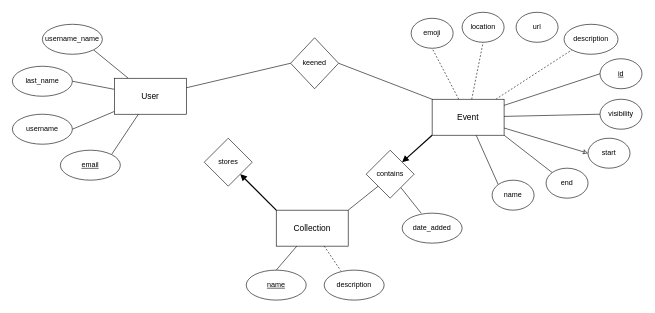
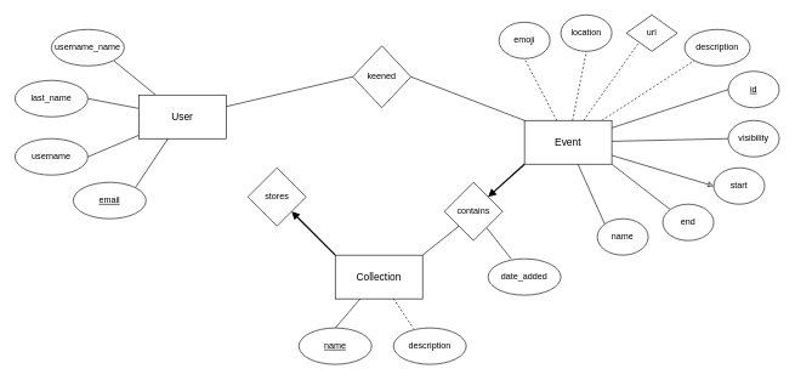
- <mxCell id="29" value="url" style="ellipse;whiteSpace=wrap;html=1;" parent="1" vertex="1"><mxGeometry x="860" y="20" width="70" height="50" as="geometry" /></mxCell>
+ <mxCell id="29" value="url" style="rhombus;whiteSpace=wrap;html=1;" parent="1" vertex="1"><mxGeometry x="860" y="20" width="70" height="50" as="geometry" /></mxCell>
+ <mxCell id="20" style="rounded=0;orthogonalLoop=1;jettySize=auto;html=1;entryX=0;entryY=1;entryDx=0;entryDy=0;endArrow=none;endFill=0;dashed=1;" edge="1" parent="1" source="26" target="29"><mxGeometry relative="1" as="geometry" /></mxCell>
